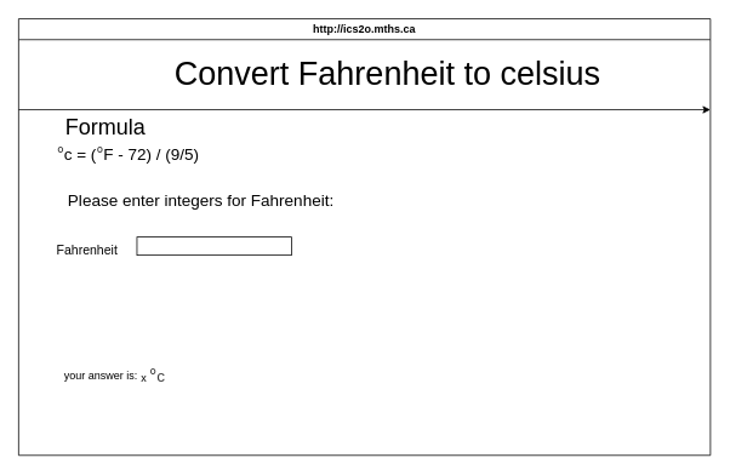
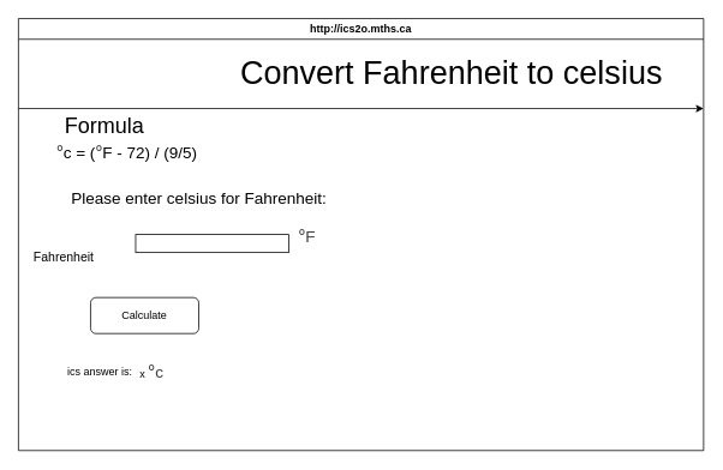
- <mxCell id="3" value="&lt;font style=&quot;font-size: 36px;&quot;&gt;Convert Fahrenheit to celsius&lt;/font&gt;" style="text;html=1;align=center;verticalAlign=middle;resizable=0;points=[];autosize=1;strokeColor=none;fillColor=none;" vertex="1" parent="2"><mxGeometry x="160" y="30" width="490" height="60" as="geometry" /></mxCell>
+ <mxCell id="3" value="&lt;font style=&quot;font-size: 36px;&quot;&gt;Convert Fahrenheit to celsius&lt;/font&gt;" style="text;html=1;align=center;verticalAlign=middle;resizable=0;points=[];autosize=1;strokeColor=none;fillColor=none;" vertex="1" parent="2"><mxGeometry x="235" y="30" width="490" height="60" as="geometry" /></mxCell>
- <mxCell id="4" value="&lt;font style=&quot;font-size: 18px;&quot;&gt;Please enter integers for Fahrenheit:&lt;/font&gt;" style="text;html=1;align=center;verticalAlign=middle;resizable=0;points=[];autosize=1;strokeColor=none;fillColor=none;" vertex="1" parent="2"><mxGeometry x="40" y="180" width="320" height="40" as="geometry" /></mxCell>
+ <mxCell id="4" value="&lt;font style=&quot;font-size: 18px;&quot;&gt;Please enter celsius for Fahrenheit:&lt;/font&gt;" style="text;html=1;align=center;verticalAlign=middle;resizable=0;points=[];autosize=1;strokeColor=none;fillColor=none;" vertex="1" parent="2"><mxGeometry x="40" y="180" width="320" height="40" as="geometry" /></mxCell>
+ <mxCell id="11" value="&lt;span style=&quot;font-size: 18px; text-wrap-mode: wrap; font-family: system-ui, -apple-system, &amp;quot;Segoe UI&amp;quot;, Roboto, Ubuntu, Cantarell, &amp;quot;Noto Sans&amp;quot;, sans-serif; text-align: start; background-color: rgb(255, 255, 255); color: rgb(51, 51, 51);&quot;&gt;°&lt;/span&gt;&lt;span style=&quot;color: rgb(63, 63, 63); font-size: 18px;&quot;&gt;F&lt;/span&gt;" style="text;html=1;align=center;verticalAlign=middle;resizable=0;points=[];autosize=1;strokeColor=none;fillColor=none;" vertex="1" parent="1"><mxGeometry x="320" y="243" width="40" height="40" as="geometry" /></mxCell>
- <mxCell id="9" value="&lt;font style=&quot;font-size: 14px;&quot;&gt;Fahrenheit&lt;/font&gt;" style="text;html=1;align=center;verticalAlign=middle;resizable=0;points=[];autosize=1;strokeColor=none;fillColor=none;" vertex="1" parent="2"><mxGeometry x="30" y="240" width="90" height="30" as="geometry" /></mxCell>
+ <mxCell id="9" value="&lt;font style=&quot;font-size: 14px;&quot;&gt;Fahrenheit&lt;/font&gt;" style="text;html=1;align=center;verticalAlign=middle;resizable=0;points=[];autosize=1;strokeColor=none;fillColor=none;" vertex="1" parent="2"><mxGeometry x="5" y="250" width="90" height="30" as="geometry" /></mxCell>
+ <mxCell id="7" value="Calculate" style="rounded=1;whiteSpace=wrap;html=1;" vertex="1" parent="2"><mxGeometry x="80" y="310" width="120" height="40" as="geometry" /></mxCell>
- <mxCell id="10" value="your answer is:" style="text;html=1;align=center;verticalAlign=middle;resizable=0;points=[];autosize=1;strokeColor=none;fillColor=none;" vertex="1" parent="1"><mxGeometry x="60" y="398" width="100" height="30" as="geometry" /></mxCell>
+ <mxCell id="10" value="ics answer is:" style="text;html=1;align=center;verticalAlign=middle;resizable=0;points=[];autosize=1;strokeColor=none;fillColor=none;" vertex="1" parent="1"><mxGeometry x="60" y="398" width="100" height="30" as="geometry" /></mxCell>
